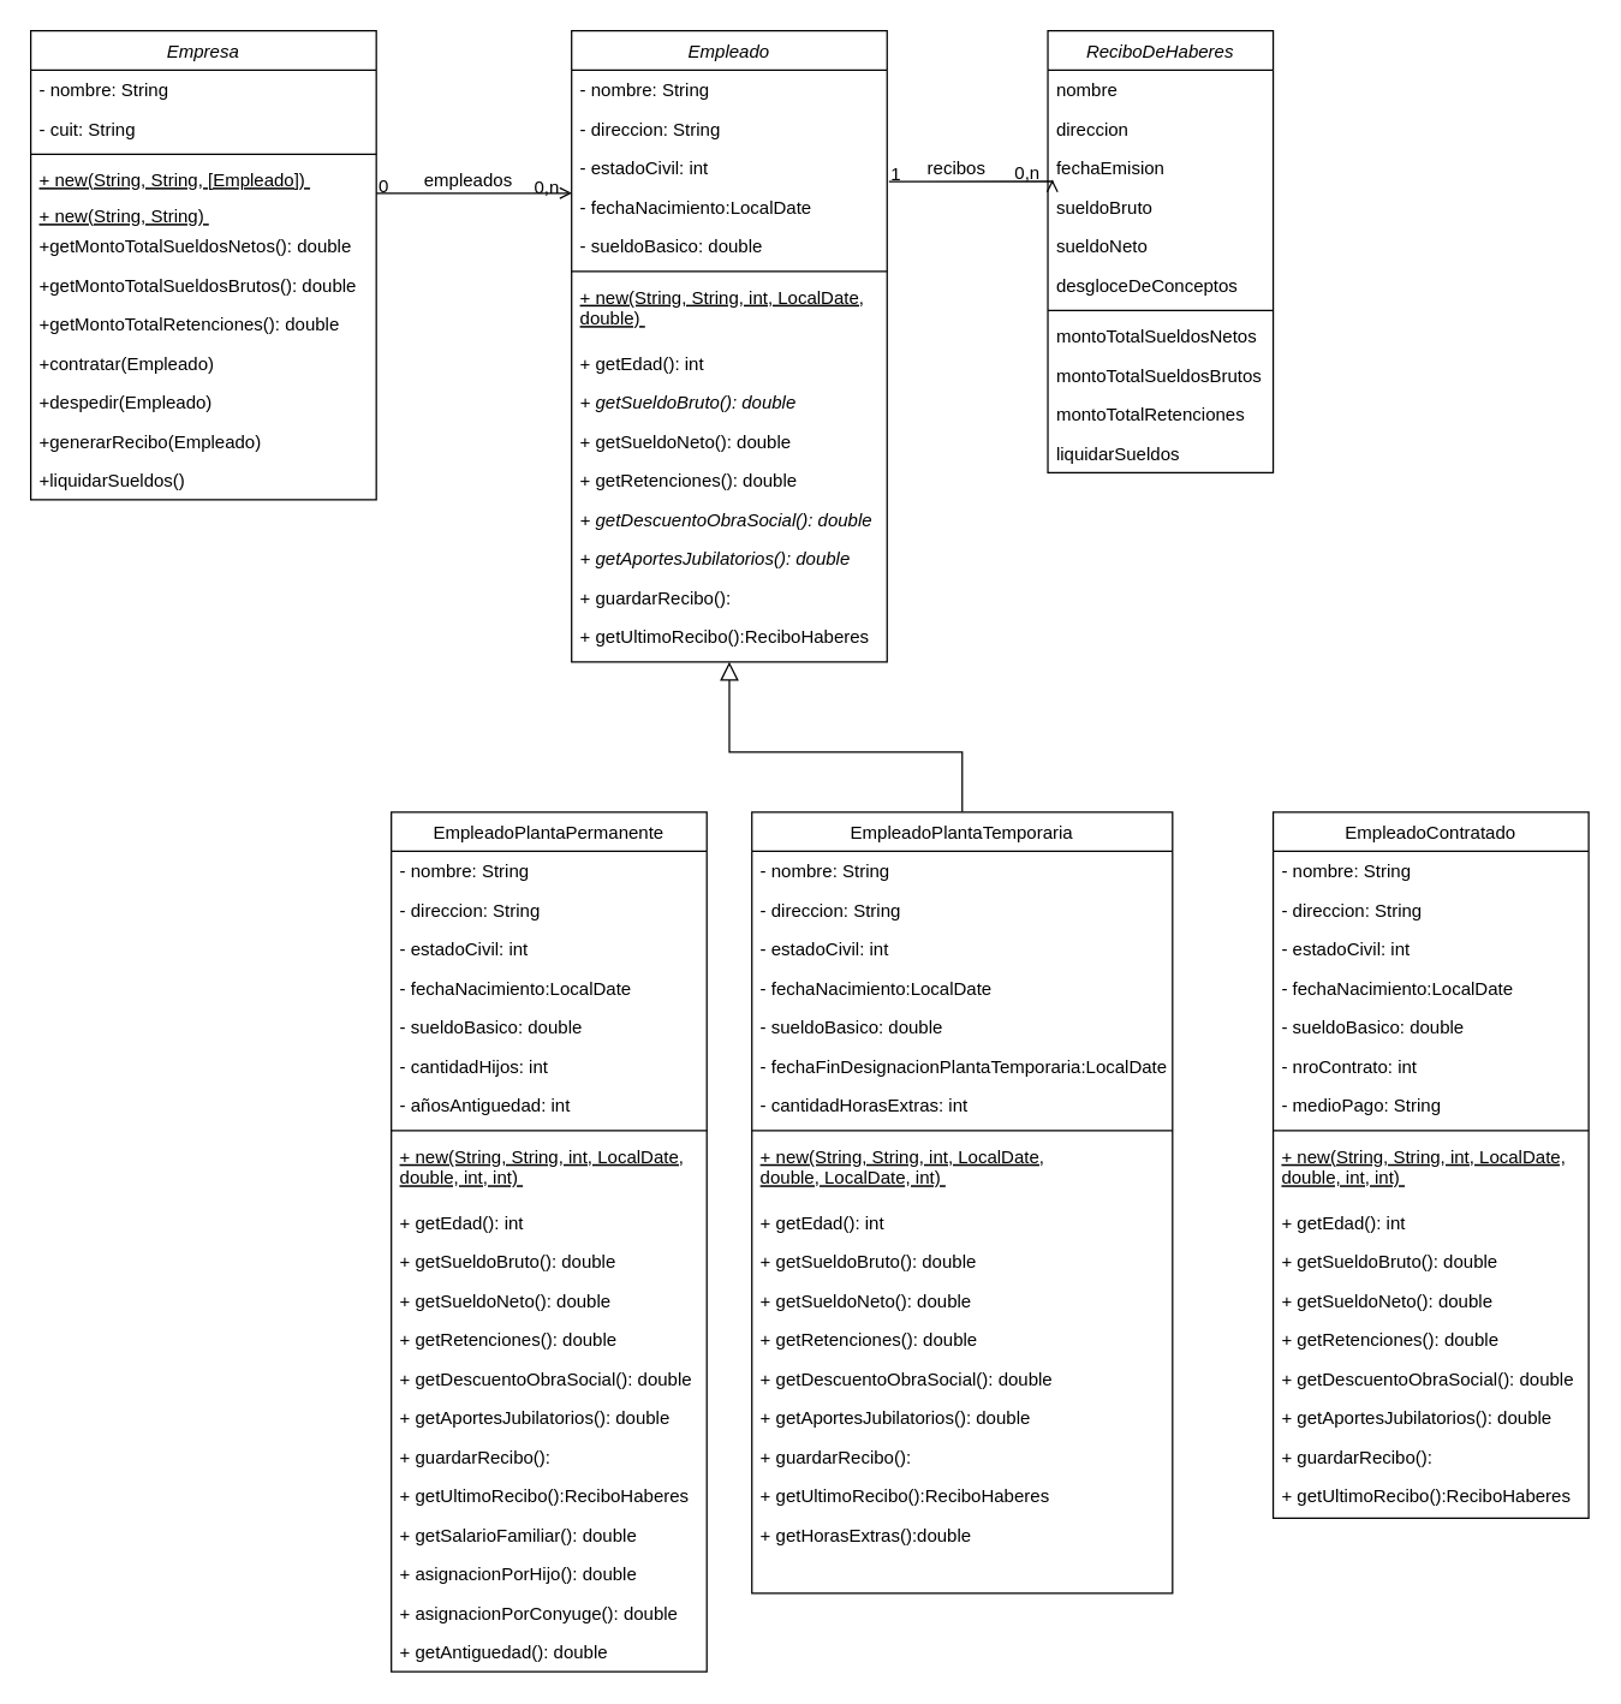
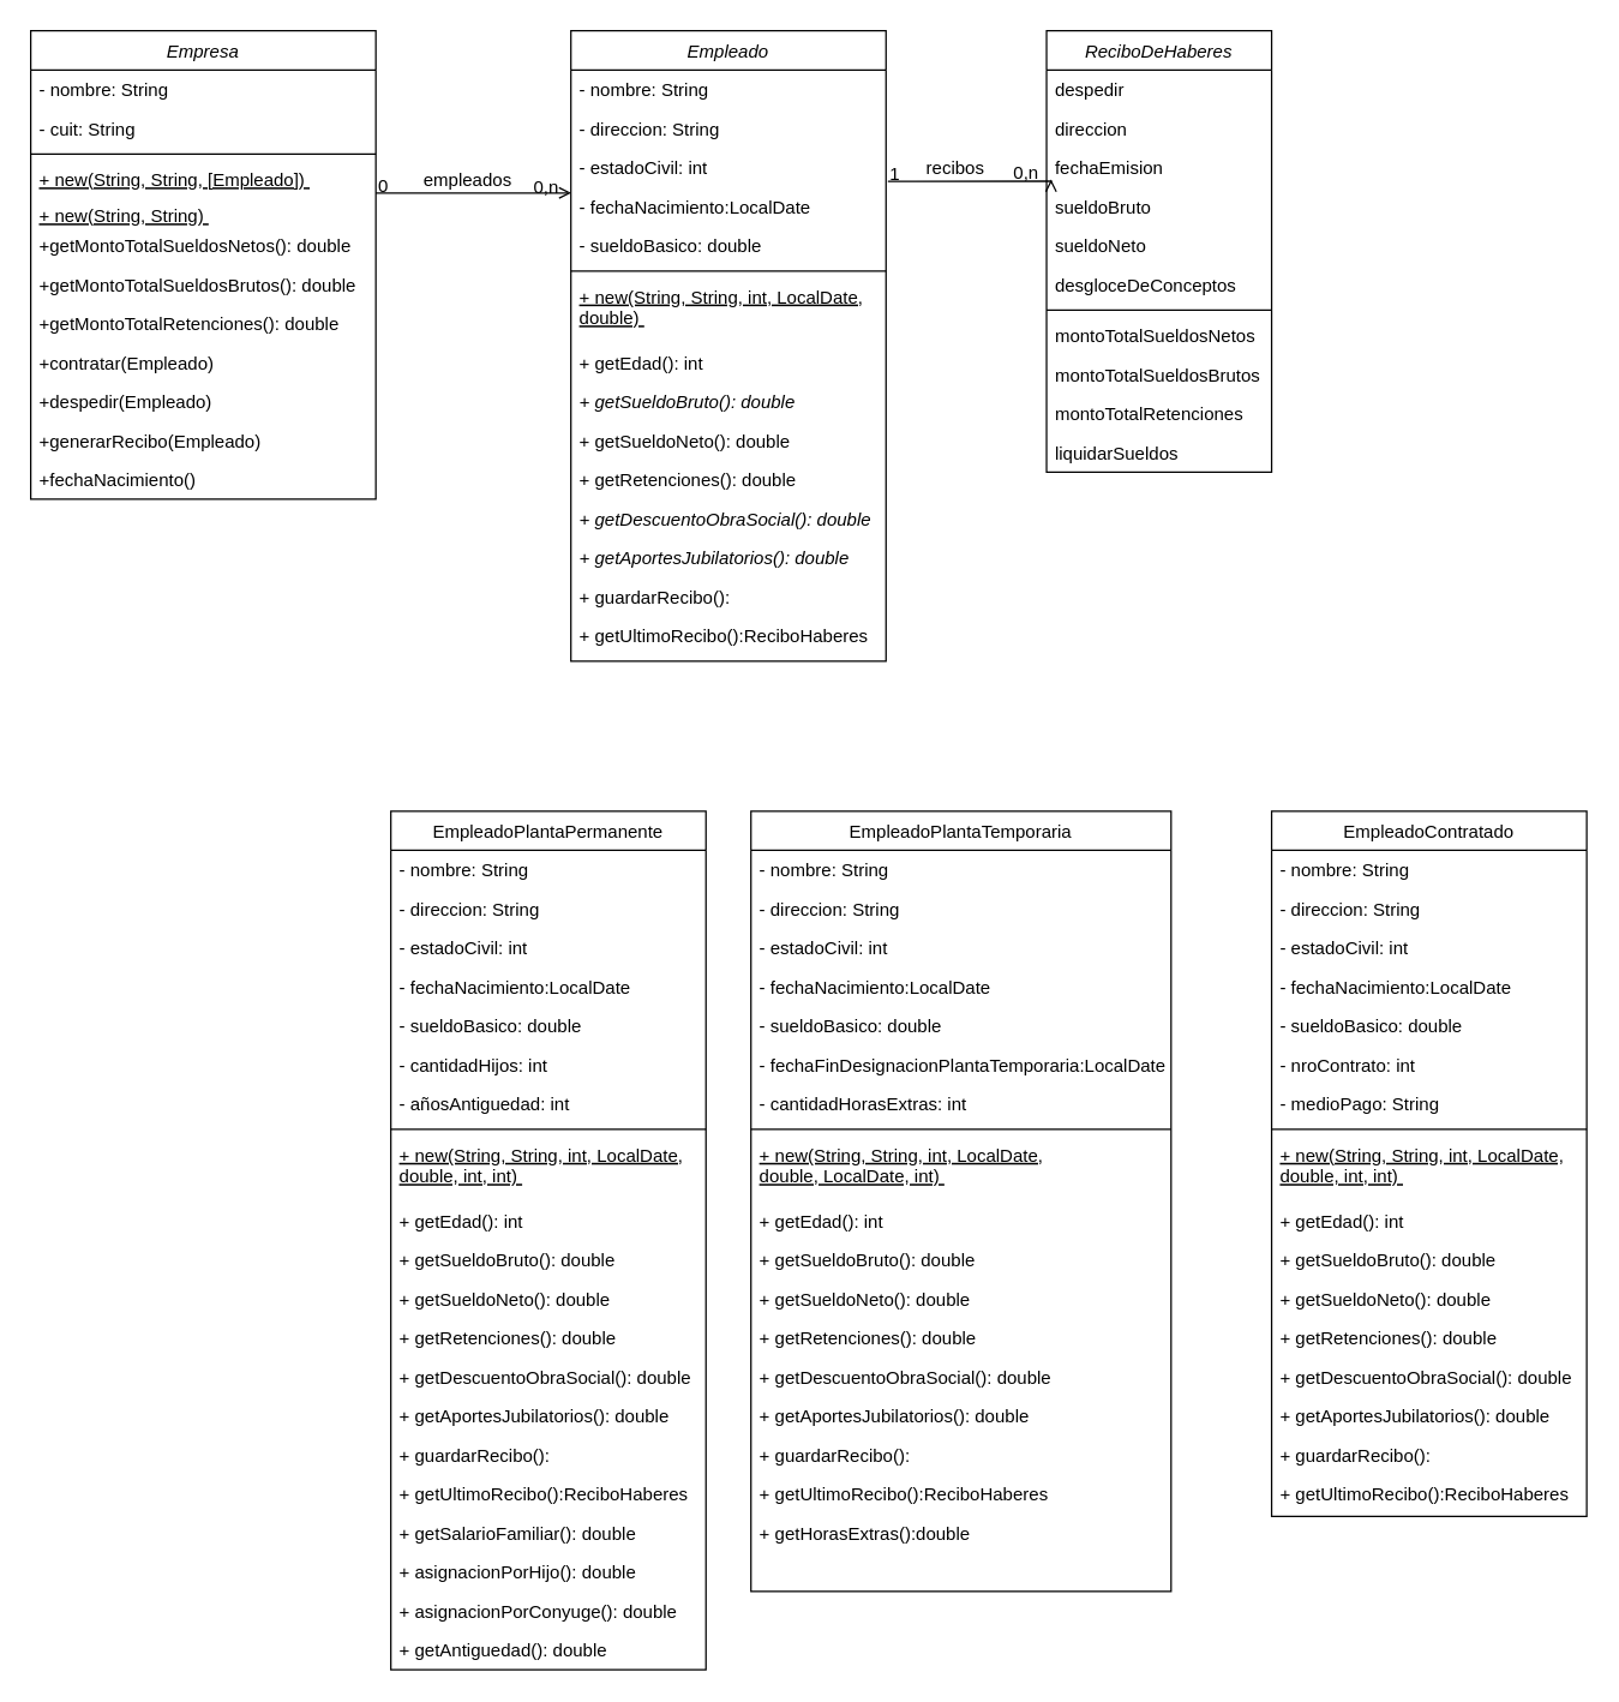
- <mxCell id="21" value="nombre" style="text;align=left;verticalAlign=top;spacingLeft=4;spacingRight=4;overflow=hidden;rotatable=0;points=[[0,0.5],[1,0.5]];portConstraint=eastwest;" parent="20" vertex="1"><mxGeometry y="26" width="150" height="26" as="geometry" /></mxCell>
+ <mxCell id="21" value="despedir" style="text;align=left;verticalAlign=top;spacingLeft=4;spacingRight=4;overflow=hidden;rotatable=0;points=[[0,0.5],[1,0.5]];portConstraint=eastwest;" parent="20" vertex="1"><mxGeometry y="26" width="150" height="26" as="geometry" /></mxCell>
- <mxCell id="14" value="+liquidarSueldos()" style="text;align=left;verticalAlign=top;spacingLeft=4;spacingRight=4;overflow=hidden;rotatable=0;points=[[0,0.5],[1,0.5]];portConstraint=eastwest;" vertex="1" parent="2"><mxGeometry y="286" width="230" height="26" as="geometry" /></mxCell>
+ <mxCell id="14" value="+fechaNacimiento()" style="text;align=left;verticalAlign=top;spacingLeft=4;spacingRight=4;overflow=hidden;rotatable=0;points=[[0,0.5],[1,0.5]];portConstraint=eastwest;" vertex="1" parent="2"><mxGeometry y="286" width="230" height="26" as="geometry" /></mxCell>
- <mxCell id="15" value="" style="endArrow=block;endSize=10;endFill=0;shadow=0;strokeWidth=1;rounded=0;edgeStyle=elbowEdgeStyle;elbow=vertical;exitX=0.5;exitY=0;exitDx=0;exitDy=0;entryX=0.5;entryY=1;entryDx=0;entryDy=0;" parent="1" source="58" target="77" edge="1"><mxGeometry width="160" relative="1" as="geometry"><mxPoint x="550" y="300" as="sourcePoint" /><mxPoint x="460" y="470" as="targetPoint" /><Array as="points"><mxPoint x="510" y="500" /></Array></mxGeometry></mxCell>
